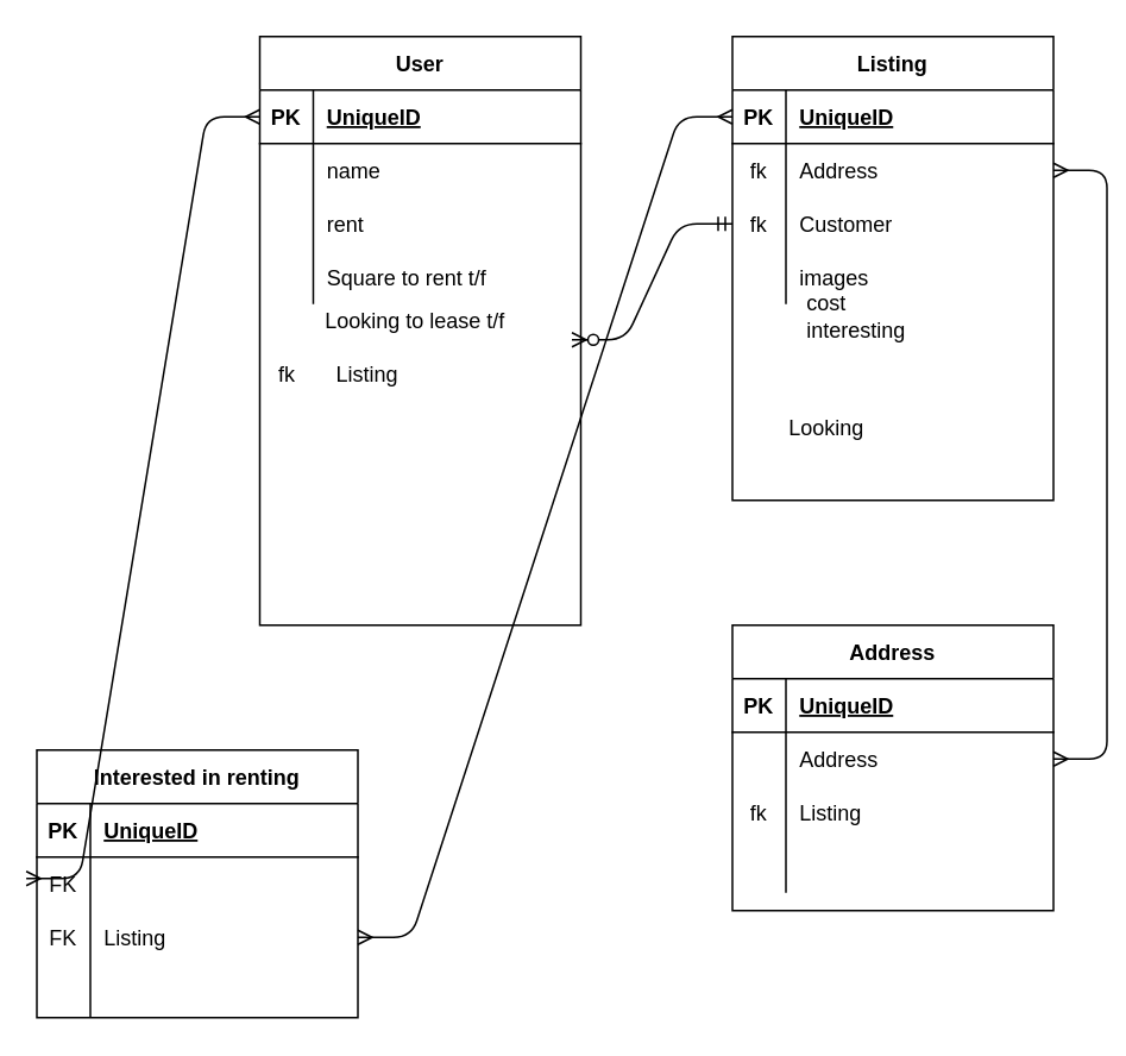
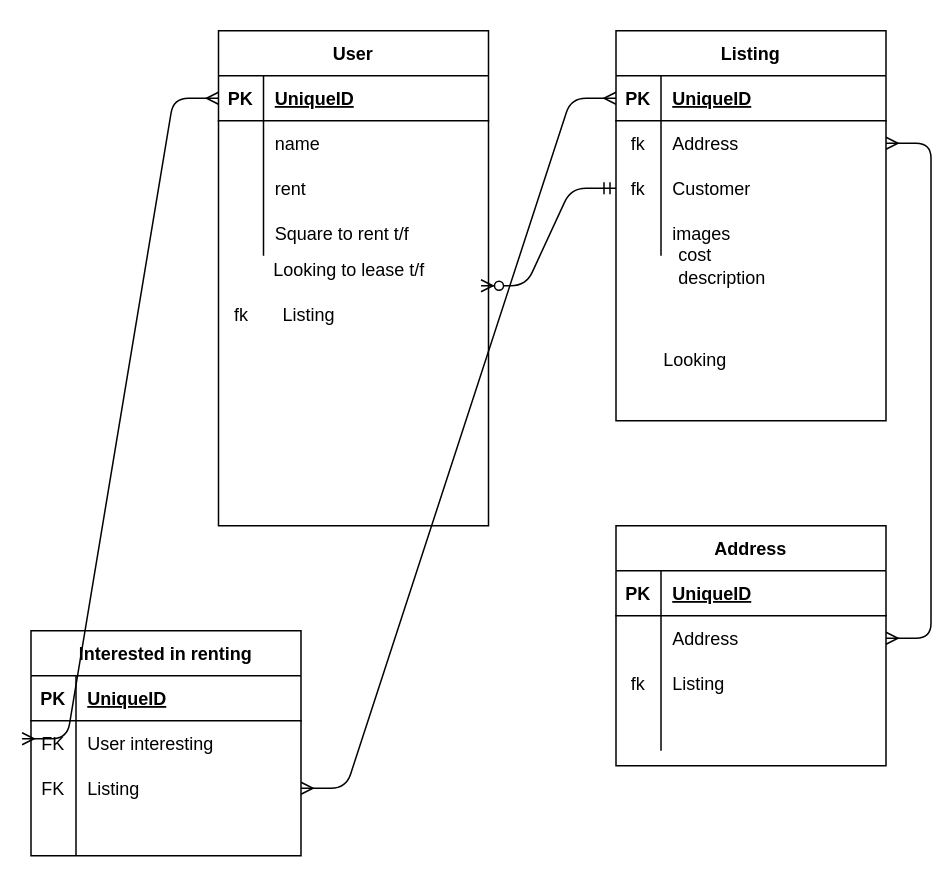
- <mxCell id="60" value="interesting" style="text;html=1;align=left;verticalAlign=middle;resizable=0;points=[];autosize=1;strokeColor=none;" vertex="1" parent="1"><mxGeometry x="450" y="175" width="70" height="20" as="geometry" /></mxCell>
+ <mxCell id="60" value="description" style="text;html=1;align=left;verticalAlign=middle;resizable=0;points=[];autosize=1;strokeColor=none;" vertex="1" parent="1"><mxGeometry x="450" y="175" width="70" height="20" as="geometry" /></mxCell>
+ <mxCell id="22" value="User interesting" style="shape=partialRectangle;connectable=0;fillColor=none;top=0;left=0;bottom=0;right=0;align=left;spacingLeft=6;overflow=hidden;" parent="20" vertex="1"><mxGeometry x="30" width="150" height="30" as="geometry" /></mxCell>
